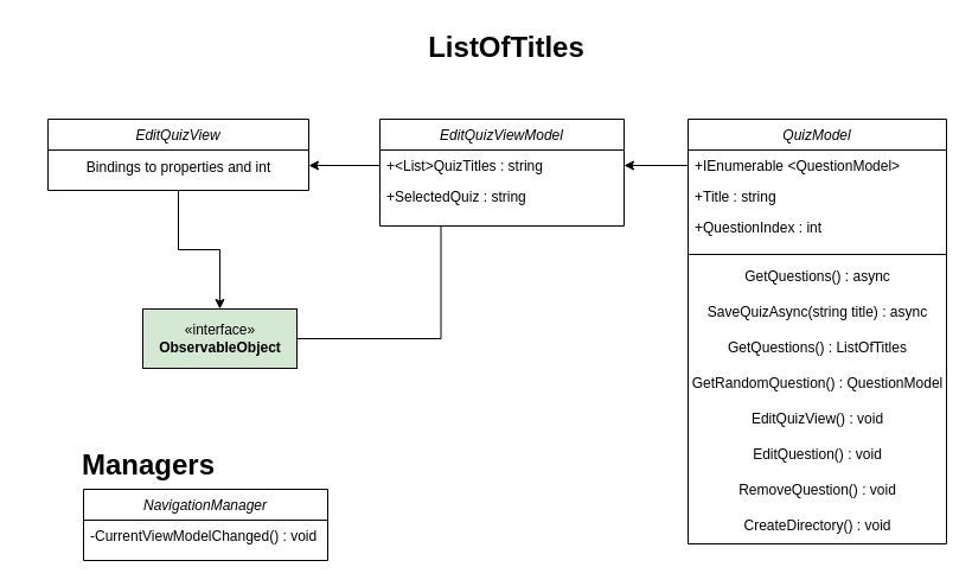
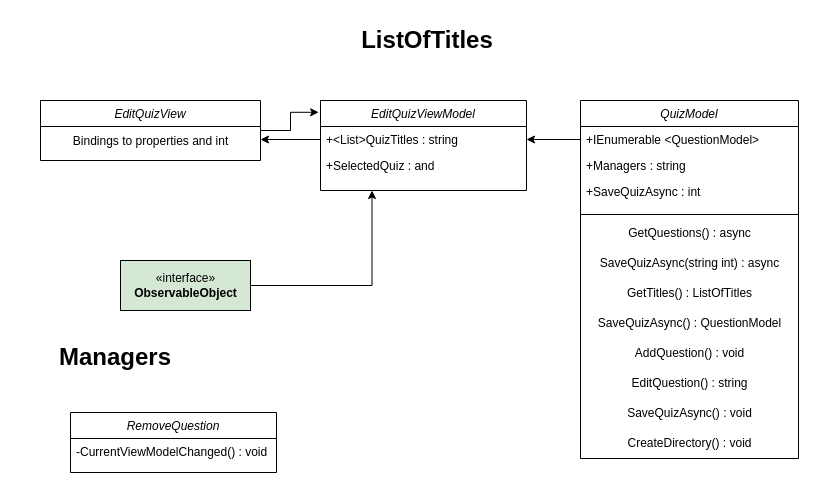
- <mxCell id="5" value="+SelectedQuiz : string" style="text;align=left;verticalAlign=top;spacingLeft=4;spacingRight=4;overflow=hidden;rotatable=0;points=[[0,0.5],[1,0.5]];portConstraint=eastwest;rounded=0;shadow=0;html=0;" vertex="1" parent="3"><mxGeometry y="52" width="206" height="26" as="geometry" /></mxCell>
+ <mxCell id="5" value="+SelectedQuiz : and" style="text;align=left;verticalAlign=top;spacingLeft=4;spacingRight=4;overflow=hidden;rotatable=0;points=[[0,0.5],[1,0.5]];portConstraint=eastwest;rounded=0;shadow=0;html=0;" vertex="1" parent="3"><mxGeometry y="52" width="206" height="26" as="geometry" /></mxCell>
- <mxCell id="12" value="+Title : string" style="text;align=left;verticalAlign=top;spacingLeft=4;spacingRight=4;overflow=hidden;rotatable=0;points=[[0,0.5],[1,0.5]];portConstraint=eastwest;rounded=0;shadow=0;html=0;" vertex="1" parent="10"><mxGeometry y="52" width="218" height="26" as="geometry" /></mxCell>
+ <mxCell id="12" value="+Managers : string" style="text;align=left;verticalAlign=top;spacingLeft=4;spacingRight=4;overflow=hidden;rotatable=0;points=[[0,0.5],[1,0.5]];portConstraint=eastwest;rounded=0;shadow=0;html=0;" vertex="1" parent="10"><mxGeometry y="52" width="218" height="26" as="geometry" /></mxCell>
- <mxCell id="13" value="+QuestionIndex : int" style="text;align=left;verticalAlign=top;spacingLeft=4;spacingRight=4;overflow=hidden;rotatable=0;points=[[0,0.5],[1,0.5]];portConstraint=eastwest;rounded=0;shadow=0;html=0;" vertex="1" parent="10"><mxGeometry y="78" width="218" height="32" as="geometry" /></mxCell>
+ <mxCell id="13" value="+SaveQuizAsync : int" style="text;align=left;verticalAlign=top;spacingLeft=4;spacingRight=4;overflow=hidden;rotatable=0;points=[[0,0.5],[1,0.5]];portConstraint=eastwest;rounded=0;shadow=0;html=0;" vertex="1" parent="10"><mxGeometry y="78" width="218" height="32" as="geometry" /></mxCell>
- <mxCell id="24" style="edgeStyle=orthogonalEdgeStyle;rounded=0;orthogonalLoop=1;jettySize=auto;html=1;entryX=0.25;entryY=1;entryDx=0;entryDy=0;endArrow=none;" edge="1" parent="1" source="25" target="3"><mxGeometry relative="1" as="geometry" /></mxCell>
+ <mxCell id="24" style="edgeStyle=orthogonalEdgeStyle;rounded=0;orthogonalLoop=1;jettySize=auto;html=1;entryX=0.25;entryY=1;entryDx=0;entryDy=0;" edge="1" parent="1" source="25" target="3"><mxGeometry relative="1" as="geometry" /></mxCell>
- <mxCell id="6" style="edgeStyle=orthogonalEdgeStyle;rounded=0;orthogonalLoop=1;jettySize=auto;html=1;" edge="1" parent="1" source="7" target="25"><mxGeometry relative="1" as="geometry" /></mxCell>
+ <mxCell id="6" style="edgeStyle=orthogonalEdgeStyle;rounded=0;orthogonalLoop=1;jettySize=auto;html=1;entryX=-0.009;entryY=0.131;entryDx=0;entryDy=0;entryPerimeter=0;" edge="1" parent="1" source="7" target="3"><mxGeometry relative="1" as="geometry" /></mxCell>
- <mxCell id="16" value="SaveQuizAsync(string title) : async" style="text;html=1;align=center;verticalAlign=middle;resizable=0;points=[];autosize=1;strokeColor=none;fillColor=none;" vertex="1" parent="10"><mxGeometry y="148" width="218" height="30" as="geometry" /></mxCell>
+ <mxCell id="16" value="SaveQuizAsync(string int) : async" style="text;html=1;align=center;verticalAlign=middle;resizable=0;points=[];autosize=1;strokeColor=none;fillColor=none;" vertex="1" parent="10"><mxGeometry y="148" width="218" height="30" as="geometry" /></mxCell>
- <mxCell id="17" value="GetQuestions() : ListOfTitles" style="text;html=1;align=center;verticalAlign=middle;resizable=0;points=[];autosize=1;strokeColor=none;fillColor=none;" vertex="1" parent="10"><mxGeometry y="178" width="218" height="30" as="geometry" /></mxCell>
+ <mxCell id="17" value="GetTitles() : ListOfTitles" style="text;html=1;align=center;verticalAlign=middle;resizable=0;points=[];autosize=1;strokeColor=none;fillColor=none;" vertex="1" parent="10"><mxGeometry y="178" width="218" height="30" as="geometry" /></mxCell>
- <mxCell id="18" value="GetRandomQuestion() : QuestionModel" style="text;html=1;align=center;verticalAlign=middle;resizable=0;points=[];autosize=1;strokeColor=none;fillColor=none;" vertex="1" parent="10"><mxGeometry y="208" width="218" height="30" as="geometry" /></mxCell>
+ <mxCell id="18" value="SaveQuizAsync() : QuestionModel" style="text;html=1;align=center;verticalAlign=middle;resizable=0;points=[];autosize=1;strokeColor=none;fillColor=none;" vertex="1" parent="10"><mxGeometry y="208" width="218" height="30" as="geometry" /></mxCell>
- <mxCell id="19" value="EditQuizView() : void" style="text;html=1;align=center;verticalAlign=middle;resizable=0;points=[];autosize=1;strokeColor=none;fillColor=none;" vertex="1" parent="10"><mxGeometry y="238" width="218" height="30" as="geometry" /></mxCell>
+ <mxCell id="19" value="AddQuestion() : void" style="text;html=1;align=center;verticalAlign=middle;resizable=0;points=[];autosize=1;strokeColor=none;fillColor=none;" vertex="1" parent="10"><mxGeometry y="238" width="218" height="30" as="geometry" /></mxCell>
- <mxCell id="20" value="EditQuestion()&amp;nbsp;: void" style="text;html=1;align=center;verticalAlign=middle;resizable=0;points=[];autosize=1;strokeColor=none;fillColor=none;" vertex="1" parent="10"><mxGeometry y="268" width="218" height="30" as="geometry" /></mxCell>
+ <mxCell id="20" value="EditQuestion()&amp;nbsp;: string" style="text;html=1;align=center;verticalAlign=middle;resizable=0;points=[];autosize=1;strokeColor=none;fillColor=none;" vertex="1" parent="10"><mxGeometry y="268" width="218" height="30" as="geometry" /></mxCell>
- <mxCell id="26" value="&lt;h1&gt;Managers&lt;/h1&gt;" style="text;html=1;strokeColor=none;fillColor=none;spacing=5;spacingTop=-20;whiteSpace=wrap;overflow=hidden;rounded=0;align=center;" vertex="1" parent="1"><mxGeometry x="20" y="372" width="210" height="40" as="geometry" /></mxCell>
+ <mxCell id="26" value="&lt;h1&gt;Managers&lt;/h1&gt;" style="text;html=1;strokeColor=none;fillColor=none;spacing=5;spacingTop=-20;whiteSpace=wrap;overflow=hidden;rounded=0;align=center;" vertex="1" parent="1"><mxGeometry x="10" y="337" width="210" height="40" as="geometry" /></mxCell>
- <mxCell id="21" value="RemoveQuestion()&amp;nbsp;: void" style="text;html=1;align=center;verticalAlign=middle;resizable=0;points=[];autosize=1;strokeColor=none;fillColor=none;" vertex="1" parent="10"><mxGeometry y="298" width="218" height="30" as="geometry" /></mxCell>
+ <mxCell id="21" value="SaveQuizAsync()&amp;nbsp;: void" style="text;html=1;align=center;verticalAlign=middle;resizable=0;points=[];autosize=1;strokeColor=none;fillColor=none;" vertex="1" parent="10"><mxGeometry y="298" width="218" height="30" as="geometry" /></mxCell>
- <mxCell id="27" value="NavigationManager" style="swimlane;fontStyle=2;align=center;verticalAlign=top;childLayout=stackLayout;horizontal=1;startSize=26;horizontalStack=0;resizeParent=1;resizeLast=0;collapsible=1;marginBottom=0;rounded=0;shadow=0;strokeWidth=1;" vertex="1" parent="1"><mxGeometry x="70" y="412" width="206" height="60" as="geometry"><mxRectangle x="230" y="140" width="160" height="26" as="alternateBounds" /></mxGeometry></mxCell>
+ <mxCell id="27" value="RemoveQuestion" style="swimlane;fontStyle=2;align=center;verticalAlign=top;childLayout=stackLayout;horizontal=1;startSize=26;horizontalStack=0;resizeParent=1;resizeLast=0;collapsible=1;marginBottom=0;rounded=0;shadow=0;strokeWidth=1;" vertex="1" parent="1"><mxGeometry x="70" y="412" width="206" height="60" as="geometry"><mxRectangle x="230" y="140" width="160" height="26" as="alternateBounds" /></mxGeometry></mxCell>
